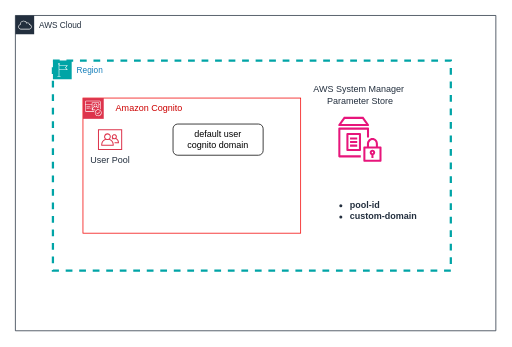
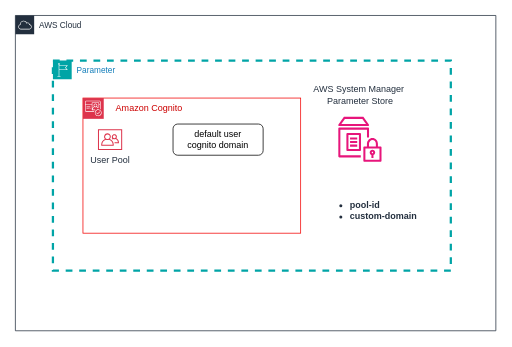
- <mxCell id="5" value="Region" style="points=[[0,0],[0.25,0],[0.5,0],[0.75,0],[1,0],[1,0.25],[1,0.5],[1,0.75],[1,1],[0.75,1],[0.5,1],[0.25,1],[0,1],[0,0.75],[0,0.5],[0,0.25]];outlineConnect=0;gradientColor=none;html=1;whiteSpace=wrap;fontSize=11;fontStyle=0;container=0;pointerEvents=0;collapsible=0;recursiveResize=0;shape=mxgraph.aws4.group;grIcon=mxgraph.aws4.group_region;strokeColor=#00A4A6;fillColor=none;verticalAlign=top;align=left;spacingLeft=30;fontColor=#147EBA;dashed=1;strokeWidth=3;" parent="2" vertex="1"><mxGeometry x="50" y="60" width="530" height="280" as="geometry" /></mxCell>
+ <mxCell id="5" value="Parameter" style="points=[[0,0],[0.25,0],[0.5,0],[0.75,0],[1,0],[1,0.25],[1,0.5],[1,0.75],[1,1],[0.75,1],[0.5,1],[0.25,1],[0,1],[0,0.75],[0,0.5],[0,0.25]];outlineConnect=0;gradientColor=none;html=1;whiteSpace=wrap;fontSize=11;fontStyle=0;container=0;pointerEvents=0;collapsible=0;recursiveResize=0;shape=mxgraph.aws4.group;grIcon=mxgraph.aws4.group_region;strokeColor=#00A4A6;fillColor=none;verticalAlign=top;align=left;spacingLeft=30;fontColor=#147EBA;dashed=1;strokeWidth=3;" parent="2" vertex="1"><mxGeometry x="50" y="60" width="530" height="280" as="geometry" /></mxCell>
